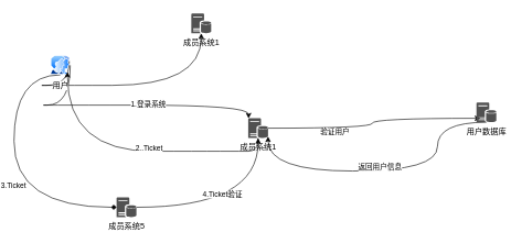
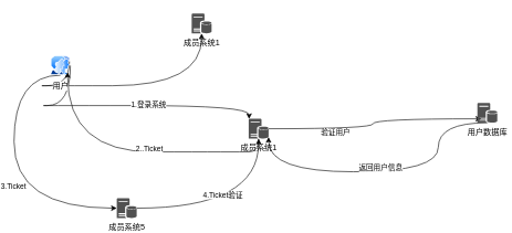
- <mxCell id="5" style="edgeStyle=orthogonalEdgeStyle;curved=1;rounded=0;orthogonalLoop=1;jettySize=auto;html=1;exitX=0.5;exitY=1;exitDx=0;exitDy=0;endArrow=diamond;" edge="1" parent="1" source="7" target="16"><mxGeometry relative="1" as="geometry"><Array as="points"><mxPoint x="20" y="314" /></Array></mxGeometry></mxCell>
+ <mxCell id="5" style="edgeStyle=orthogonalEdgeStyle;curved=1;rounded=0;orthogonalLoop=1;jettySize=auto;html=1;exitX=0.5;exitY=1;exitDx=0;exitDy=0;" edge="1" parent="1" source="7" target="16"><mxGeometry relative="1" as="geometry"><Array as="points"><mxPoint x="20" y="314" /></Array></mxGeometry></mxCell>
